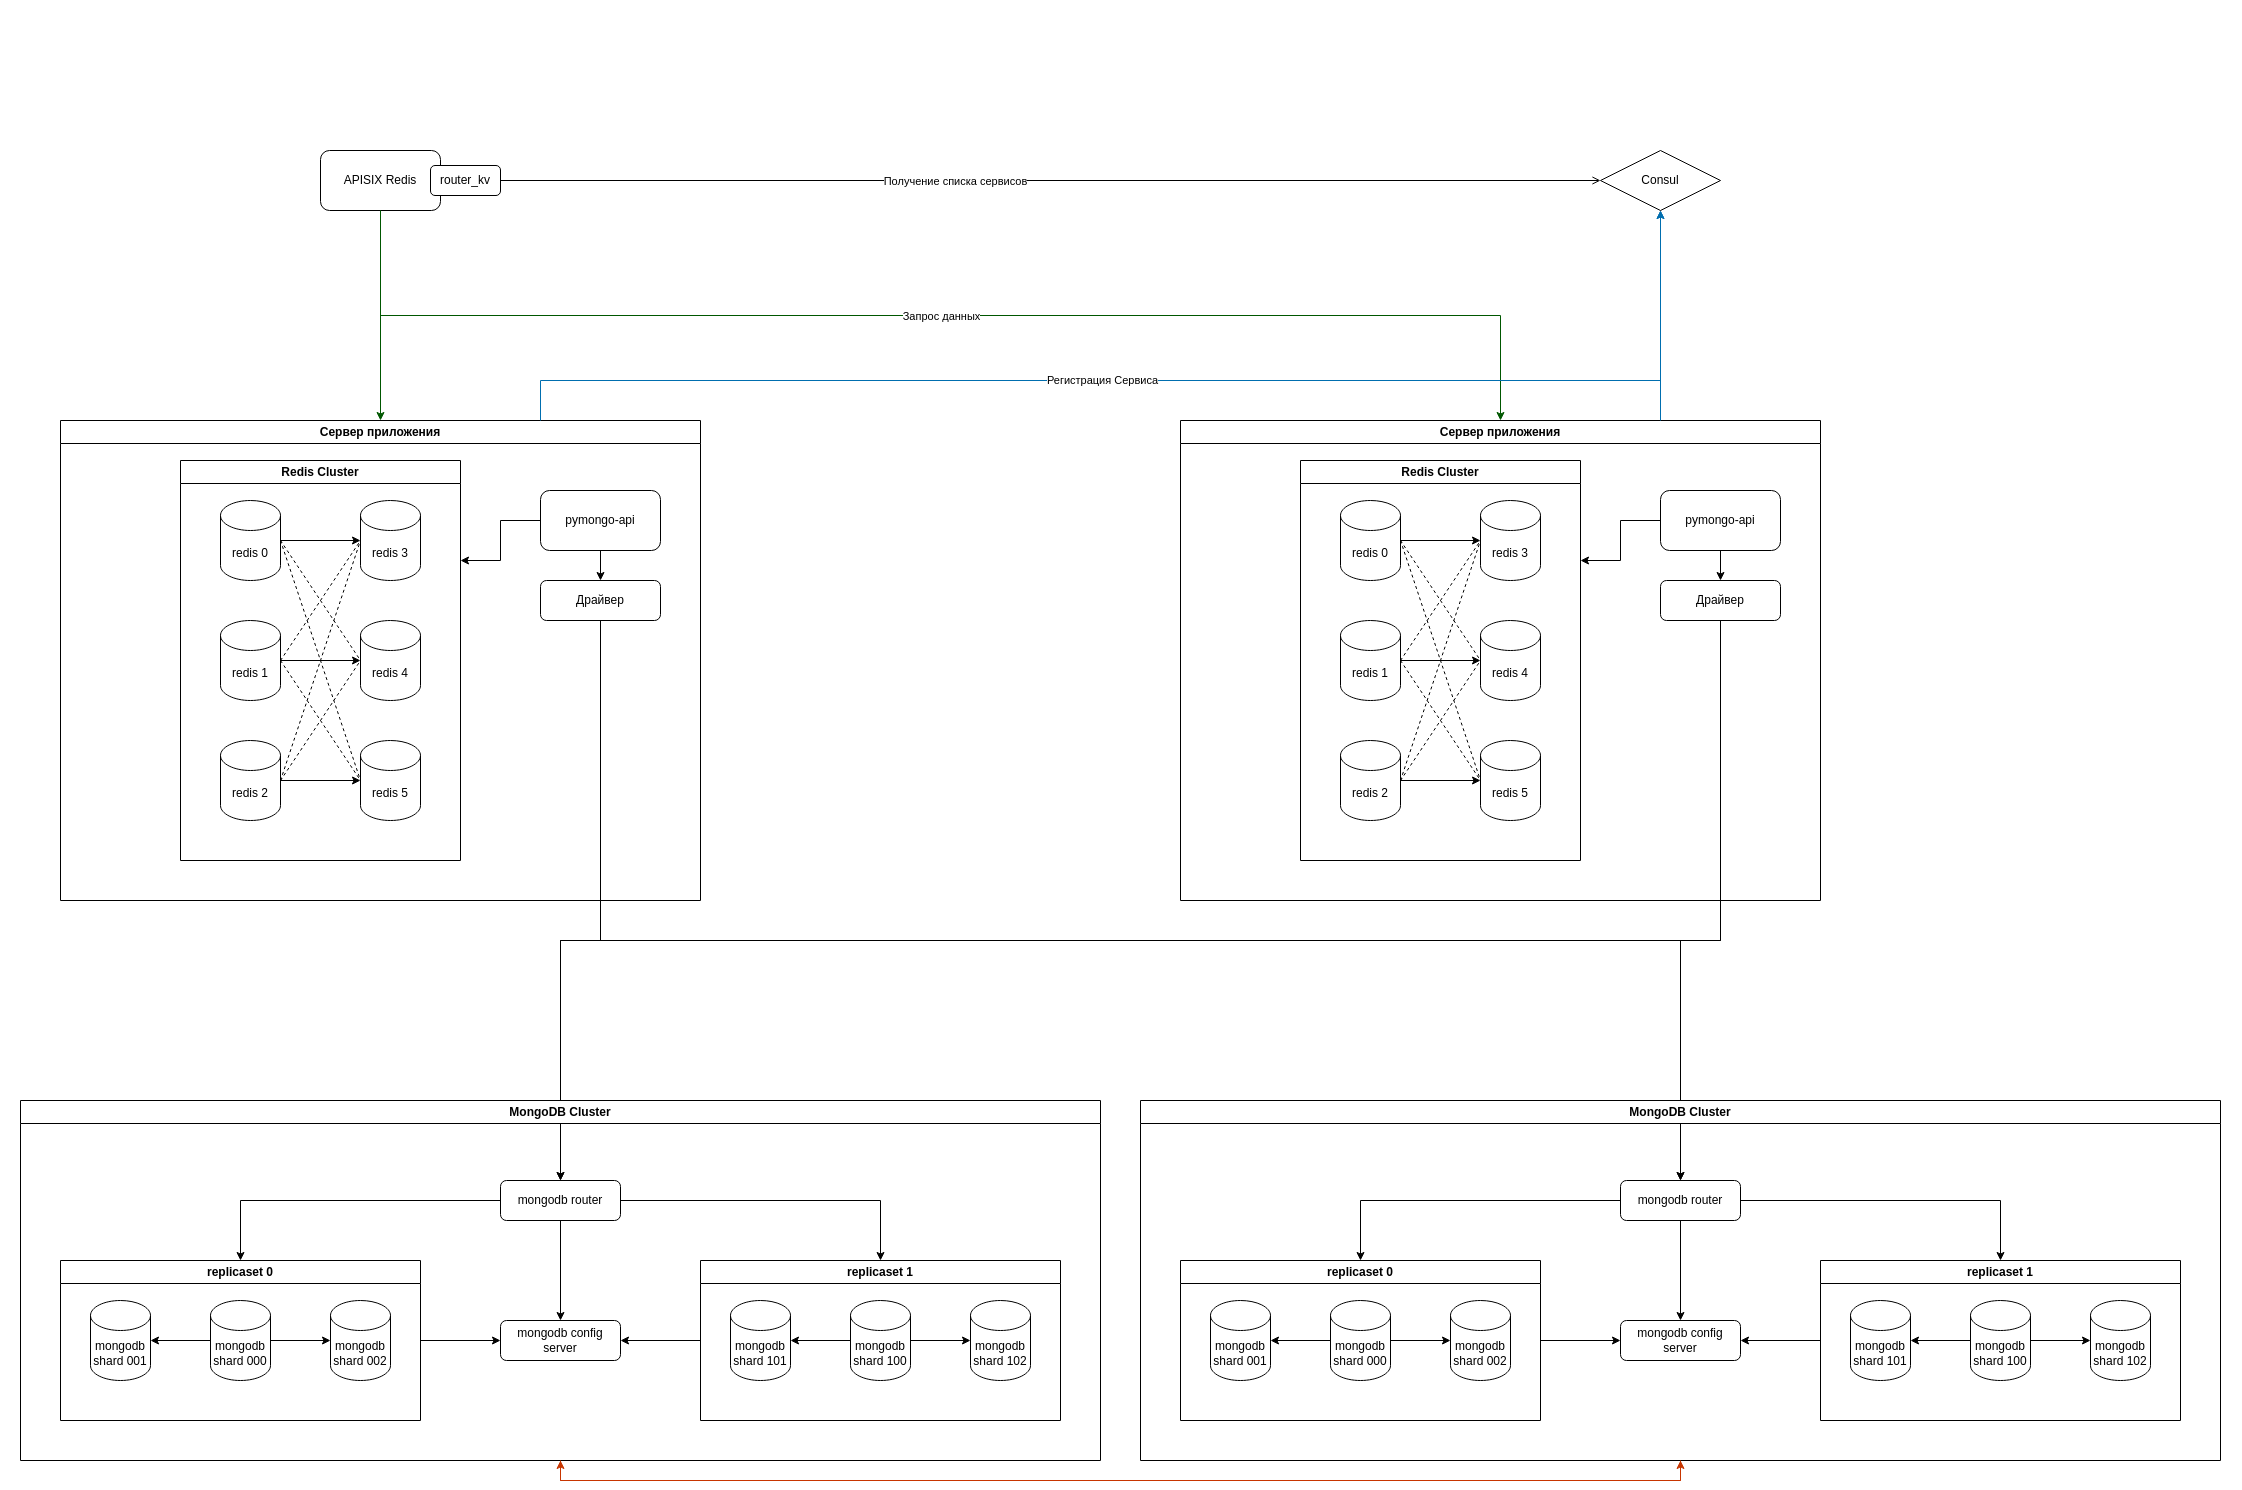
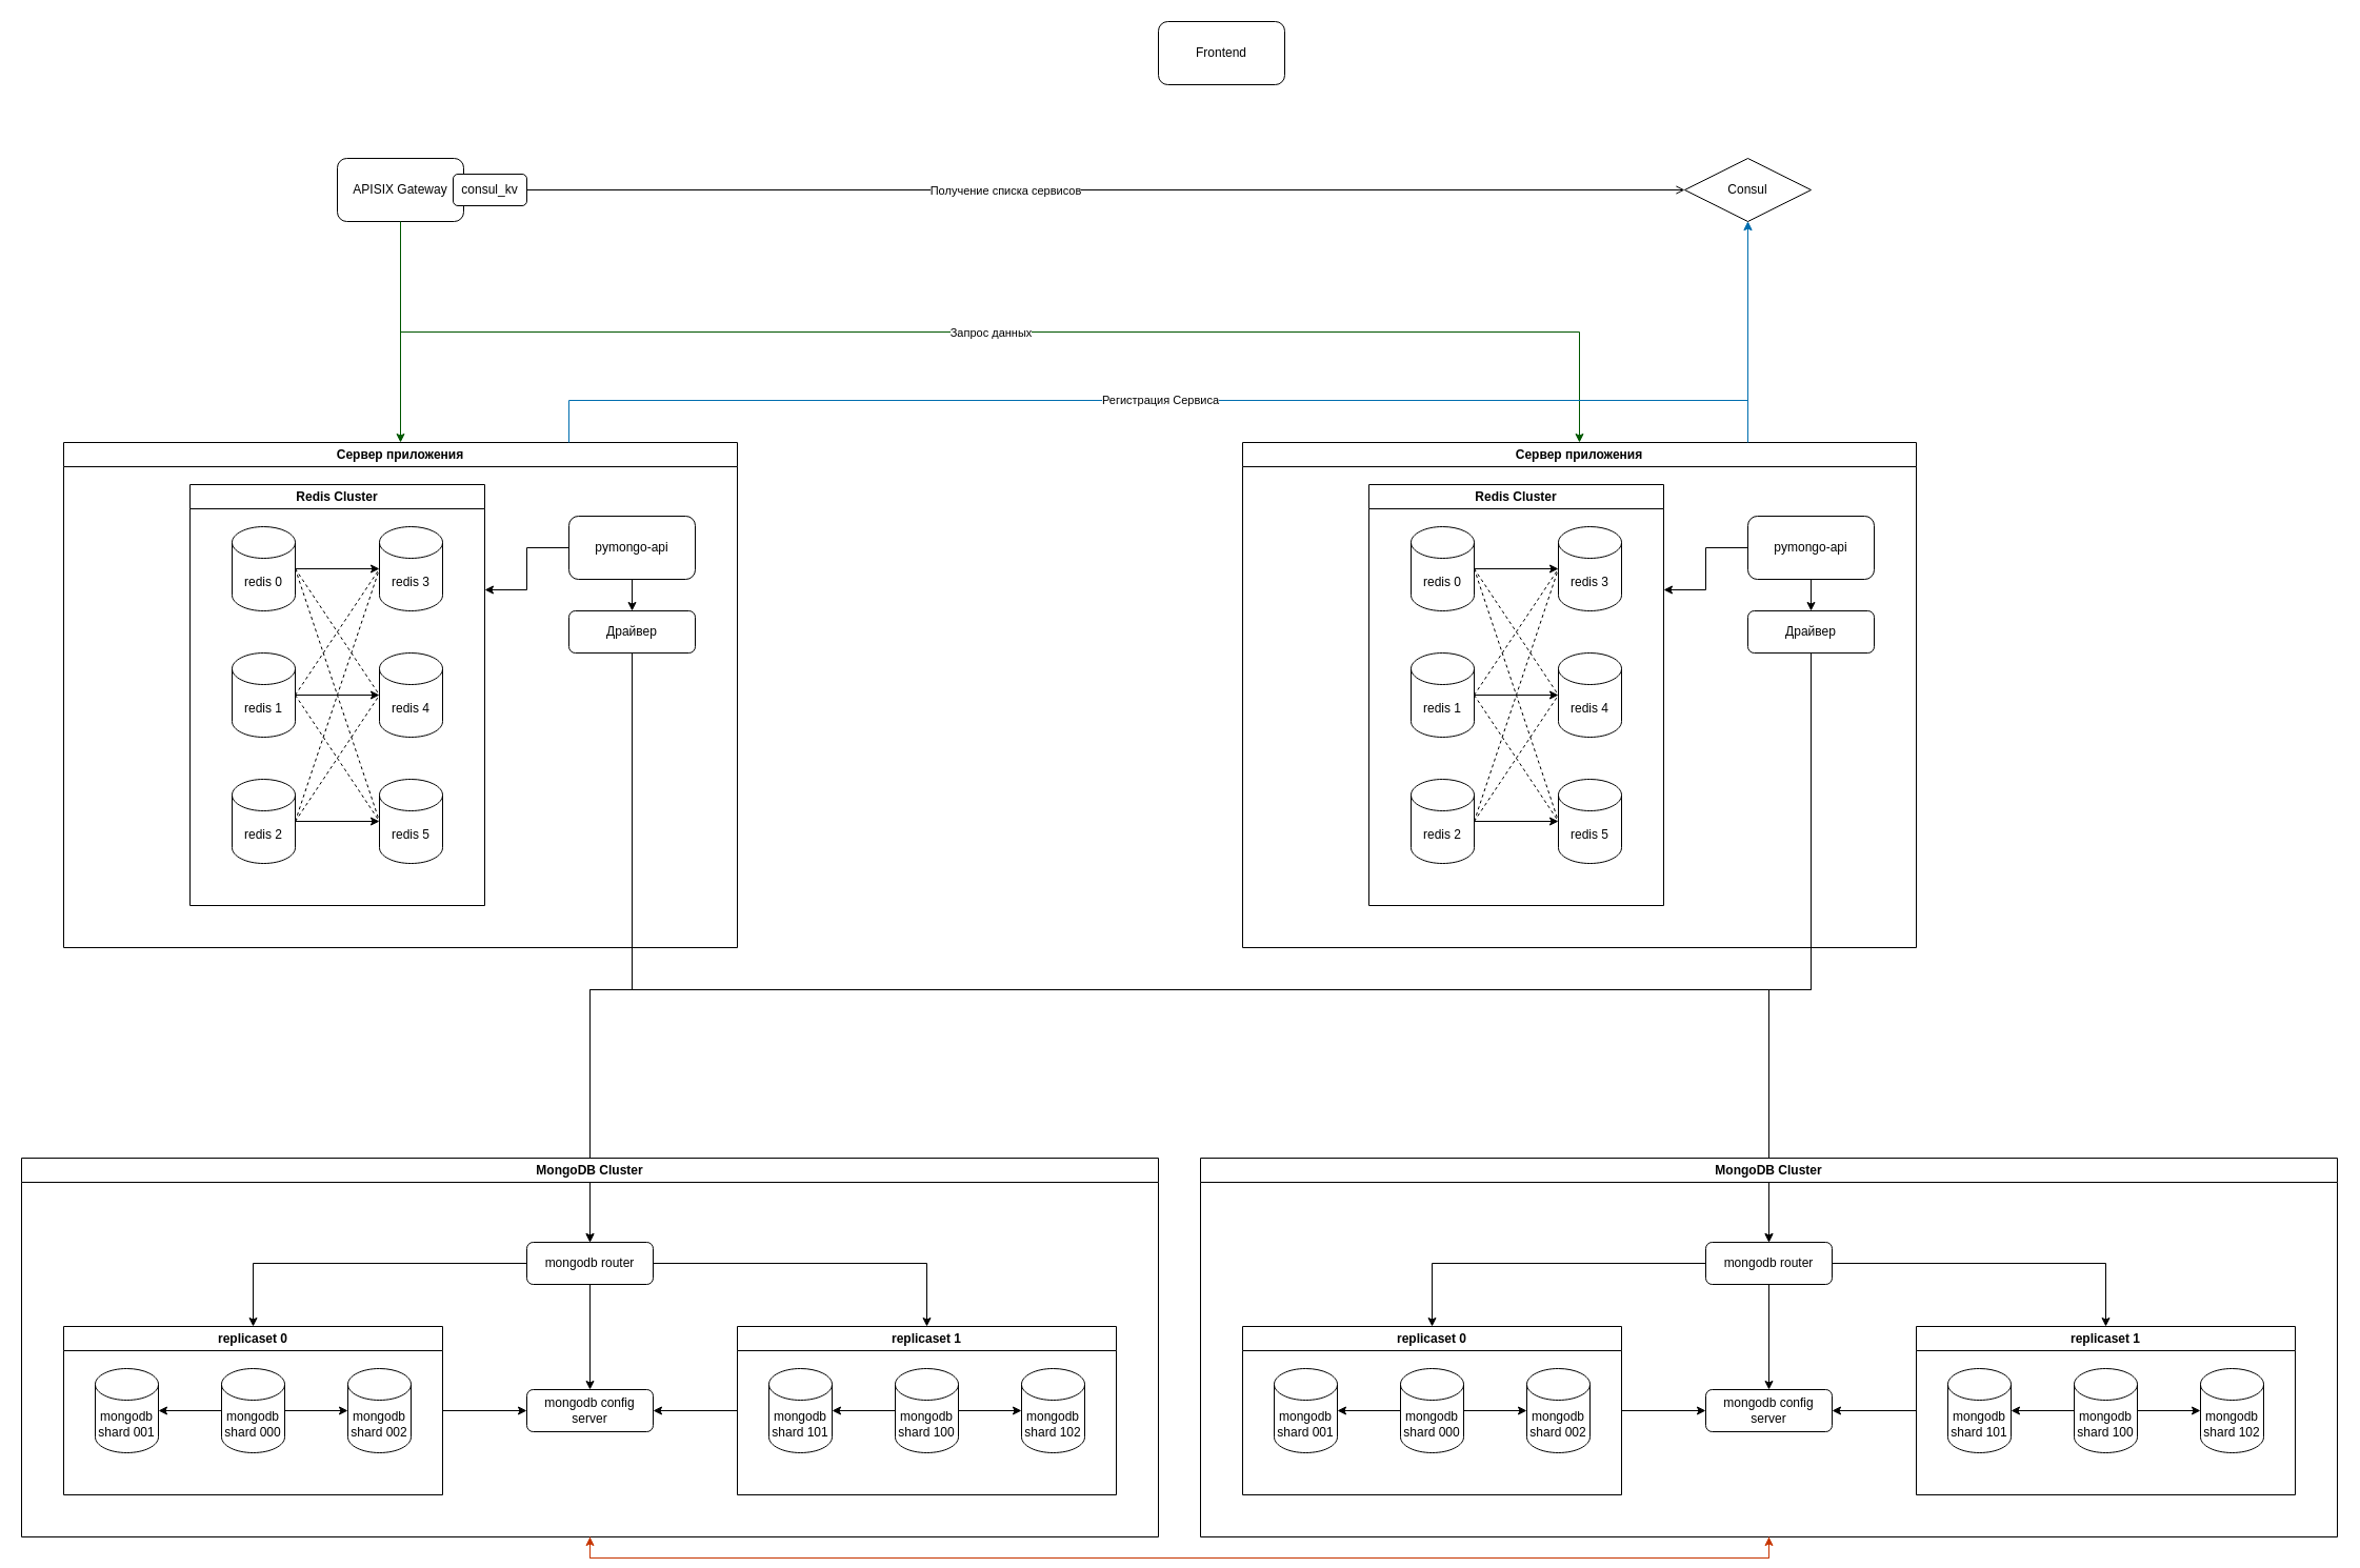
+ <mxCell id="8" value="Frontend" style="rounded=1;whiteSpace=wrap;html=1;" parent="1" vertex="1"><mxGeometry x="1100" width="120" height="60" as="geometry" y="20" /></mxCell>
- <mxCell id="3" value="APISIX Redis" style="rounded=1;whiteSpace=wrap;html=1;" parent="2" vertex="1"><mxGeometry width="120" height="60" as="geometry" /></mxCell>
+ <mxCell id="3" value="APISIX Gateway" style="rounded=1;whiteSpace=wrap;html=1;" parent="2" vertex="1"><mxGeometry width="120" height="60" as="geometry" /></mxCell>
- <mxCell id="4" value="router_kv" style="rounded=1;whiteSpace=wrap;html=1;" parent="2" vertex="1"><mxGeometry x="110" y="15" width="70" height="30" as="geometry" /></mxCell>
+ <mxCell id="4" value="consul_kv" style="rounded=1;whiteSpace=wrap;html=1;" parent="2" vertex="1"><mxGeometry x="110" y="15" width="70" height="30" as="geometry" /></mxCell>
